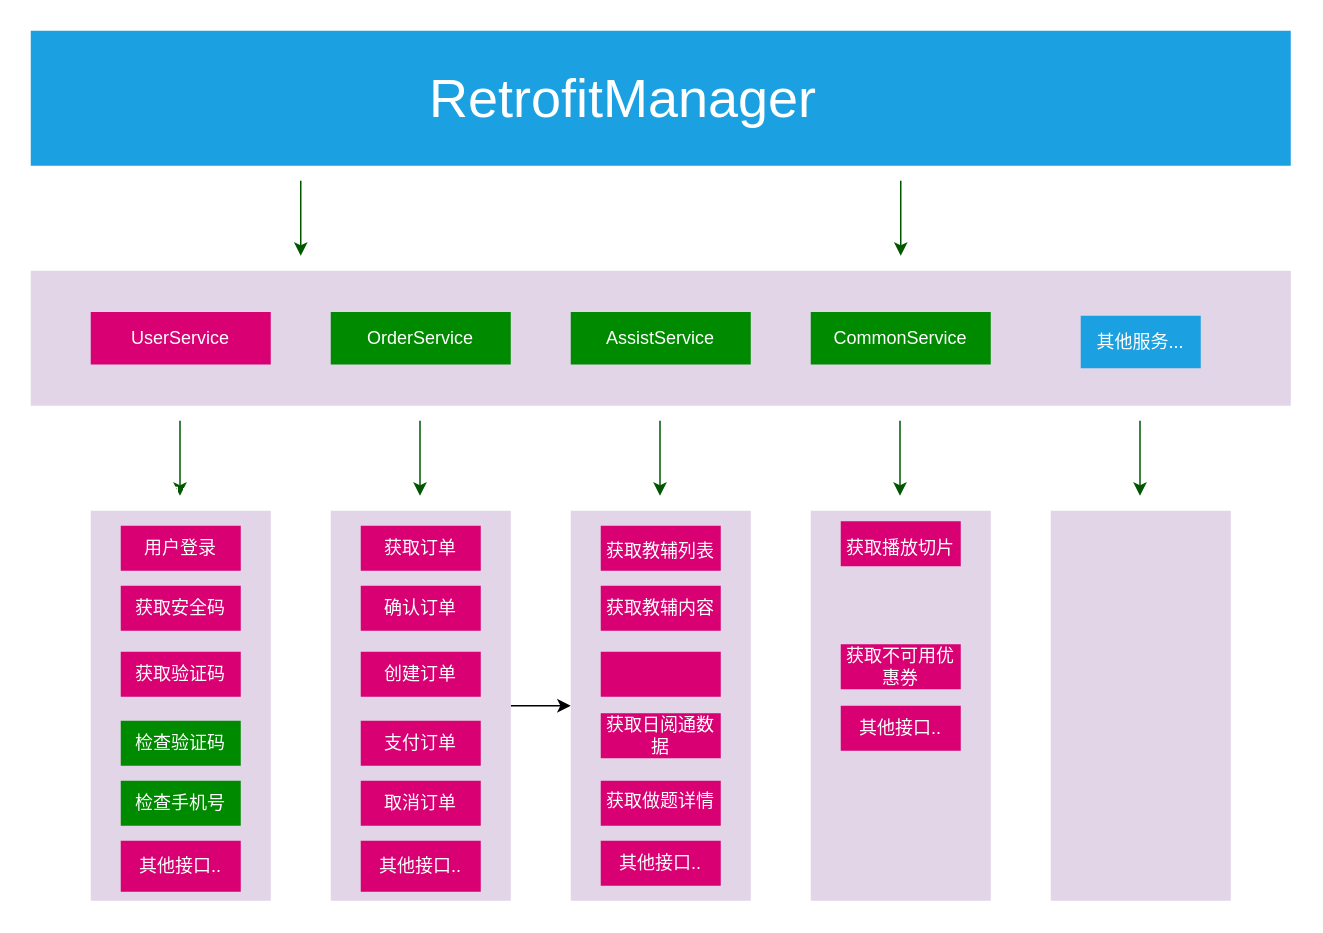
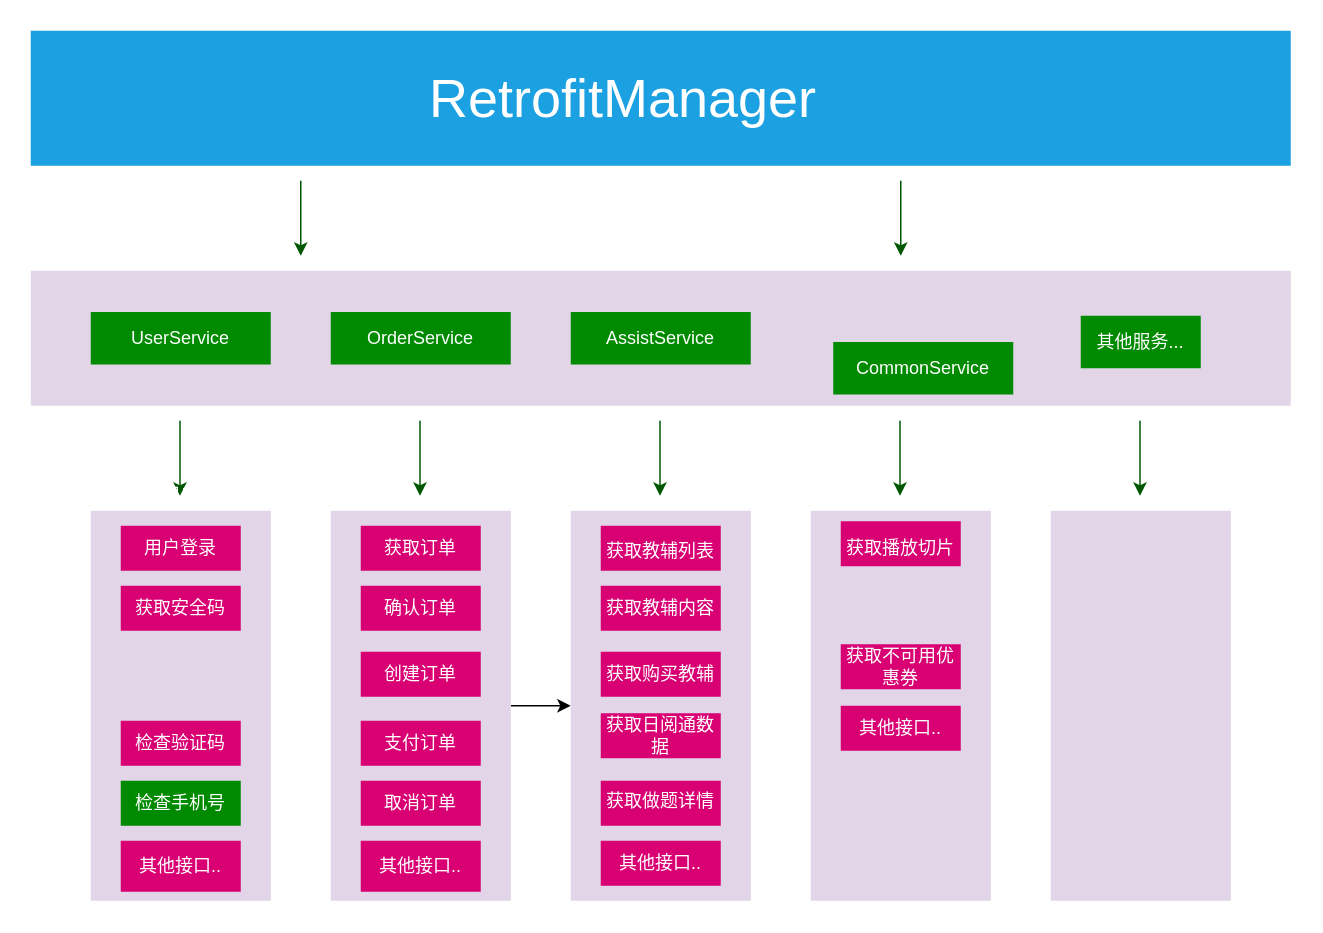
- <mxCell id="5" value="UserService" style="rounded=0;whiteSpace=wrap;html=1;fillColor=#d80073;fontColor=#ffffff;strokeColor=none;" vertex="1" parent="1"><mxGeometry x="60" y="207.5" width="120" height="35" as="geometry" /></mxCell>
+ <mxCell id="5" value="UserService" style="rounded=0;whiteSpace=wrap;html=1;fillColor=#008a00;fontColor=#ffffff;strokeColor=none;" vertex="1" parent="1"><mxGeometry x="60" y="207.5" width="120" height="35" as="geometry" /></mxCell>
- <mxCell id="6" value="CommonService" style="rounded=0;whiteSpace=wrap;html=1;fillColor=#008a00;fontColor=#ffffff;strokeColor=none;" vertex="1" parent="1"><mxGeometry x="540" y="207.5" width="120" height="35" as="geometry" /></mxCell>
+ <mxCell id="6" value="CommonService" style="rounded=0;whiteSpace=wrap;html=1;fillColor=#008a00;fontColor=#ffffff;strokeColor=none;" vertex="1" parent="1"><mxGeometry x="555" y="227.5" width="120" height="35" as="geometry" /></mxCell>
- <mxCell id="13" value="其他服务..." style="rounded=0;whiteSpace=wrap;html=1;fillColor=#1ba1e2;fontColor=#ffffff;strokeColor=none;" vertex="1" parent="1"><mxGeometry x="720" y="210" width="80" height="35" as="geometry" /></mxCell>
+ <mxCell id="13" value="其他服务..." style="rounded=0;whiteSpace=wrap;html=1;fillColor=#008a00;fontColor=#ffffff;strokeColor=none;" vertex="1" parent="1"><mxGeometry x="720" y="210" width="80" height="35" as="geometry" /></mxCell>
- <mxCell id="17" value="获取验证码" style="rounded=0;whiteSpace=wrap;html=1;fontColor=#ffffff;fillColor=#d80073;strokeColor=none;" vertex="1" parent="1"><mxGeometry x="80" y="434" width="80" height="30" as="geometry" /></mxCell>
+ <mxCell id="50" value="获取购买教辅" style="text;html=1;strokeColor=none;fillColor=none;align=center;verticalAlign=middle;whiteSpace=wrap;rounded=0;fontColor=#FFFFFF;" vertex="1" parent="1"><mxGeometry x="400" y="439" width="80" height="20" as="geometry" /></mxCell>
- <mxCell id="18" value="检查验证码" style="rounded=0;whiteSpace=wrap;html=1;fontColor=#ffffff;fillColor=#008a00;strokeColor=none;" vertex="1" parent="1"><mxGeometry x="80" y="480" width="80" height="30" as="geometry" /></mxCell>
+ <mxCell id="18" value="检查验证码" style="rounded=0;whiteSpace=wrap;html=1;fontColor=#ffffff;fillColor=#d80073;strokeColor=none;" vertex="1" parent="1"><mxGeometry x="80" y="480" width="80" height="30" as="geometry" /></mxCell>
